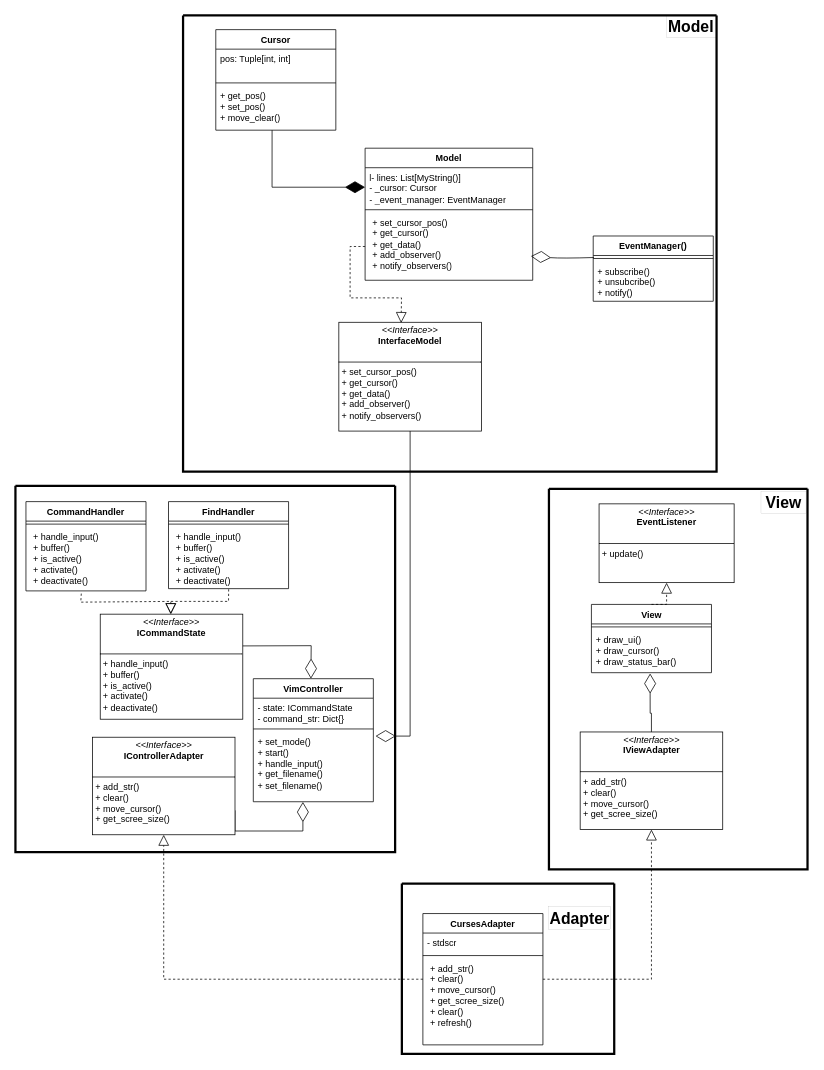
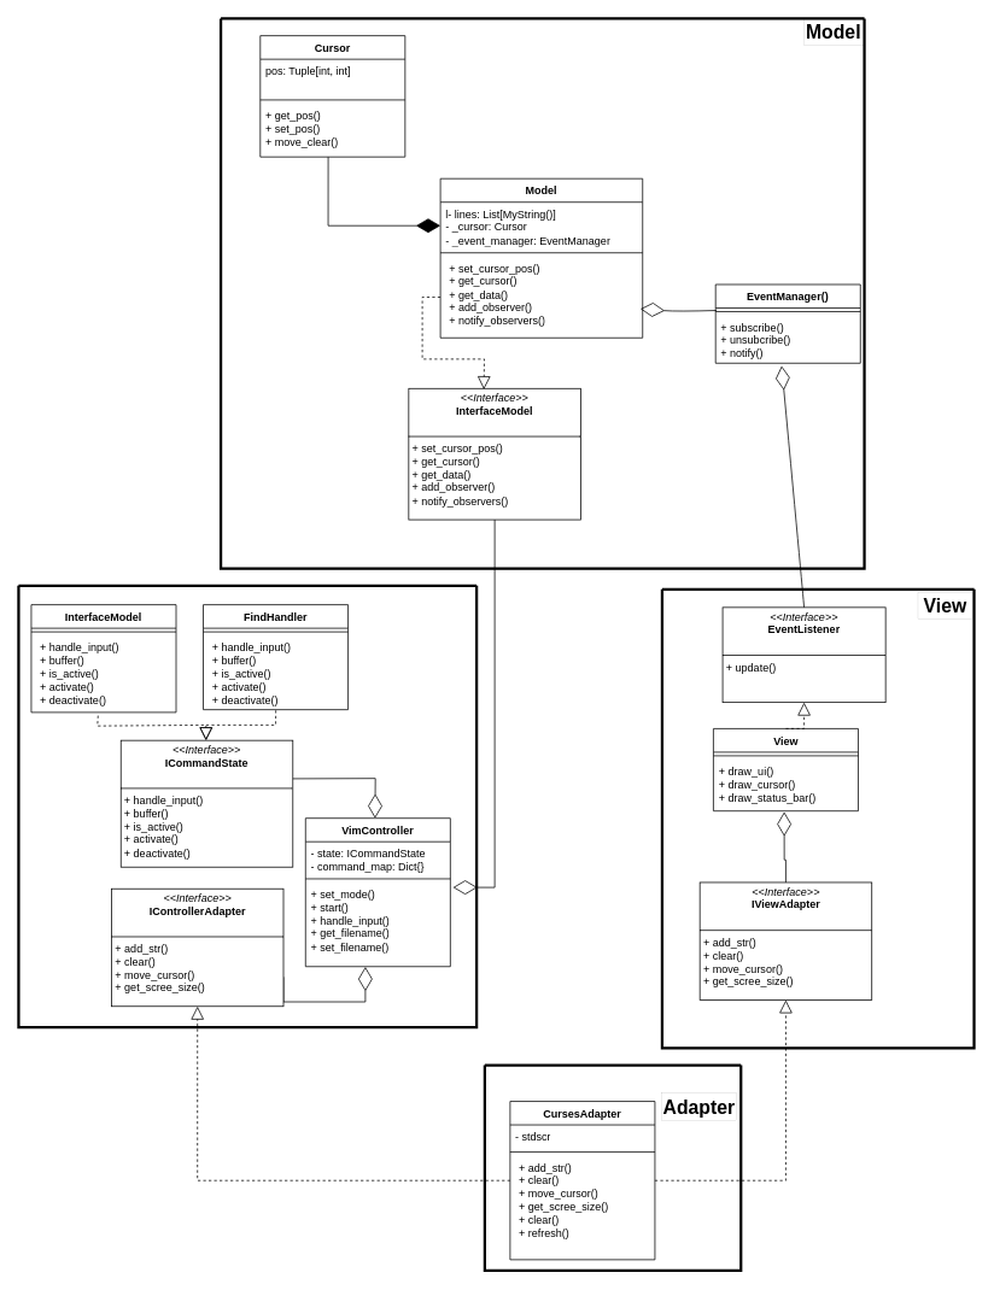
+ <mxCell id="54" value="" style="endArrow=diamondThin;endFill=0;endSize=24;html=1;rounded=0;fontSize=12;curved=1;exitX=0.5;exitY=0;exitDx=0;exitDy=0;entryX=0.456;entryY=1.057;entryDx=0;entryDy=0;entryPerimeter=0;" parent="1" source="9" target="26" edge="1"><mxGeometry width="160" relative="1" as="geometry"><mxPoint x="454" y="631" as="sourcePoint" /><mxPoint x="864" y="421" as="targetPoint" /></mxGeometry></mxCell>
- <mxCell id="29" value="CommandHandler" style="swimlane;fontStyle=1;align=center;verticalAlign=top;childLayout=stackLayout;horizontal=1;startSize=26;horizontalStack=0;resizeParent=1;resizeParentMax=0;resizeLast=0;collapsible=1;marginBottom=0;whiteSpace=wrap;html=1;" parent="28" vertex="1"><mxGeometry x="14" y="21" width="160" height="119" as="geometry" /></mxCell>
+ <mxCell id="29" value="InterfaceModel" style="swimlane;fontStyle=1;align=center;verticalAlign=top;childLayout=stackLayout;horizontal=1;startSize=26;horizontalStack=0;resizeParent=1;resizeParentMax=0;resizeLast=0;collapsible=1;marginBottom=0;whiteSpace=wrap;html=1;" parent="28" vertex="1"><mxGeometry x="14" y="21" width="160" height="119" as="geometry" /></mxCell>
- <mxCell id="39" value="- state: ICommandState&lt;div&gt;- command_str: Dict{}&lt;/div&gt;" style="text;strokeColor=none;fillColor=none;align=left;verticalAlign=top;spacingLeft=4;spacingRight=4;overflow=hidden;rotatable=0;points=[[0,0.5],[1,0.5]];portConstraint=eastwest;whiteSpace=wrap;html=1;" parent="38" vertex="1"><mxGeometry y="26" width="160" height="37" as="geometry" /></mxCell>
+ <mxCell id="39" value="- state: ICommandState&lt;div&gt;- command_map: Dict{}&lt;/div&gt;" style="text;strokeColor=none;fillColor=none;align=left;verticalAlign=top;spacingLeft=4;spacingRight=4;overflow=hidden;rotatable=0;points=[[0,0.5],[1,0.5]];portConstraint=eastwest;whiteSpace=wrap;html=1;" parent="38" vertex="1"><mxGeometry y="26" width="160" height="37" as="geometry" /></mxCell>
